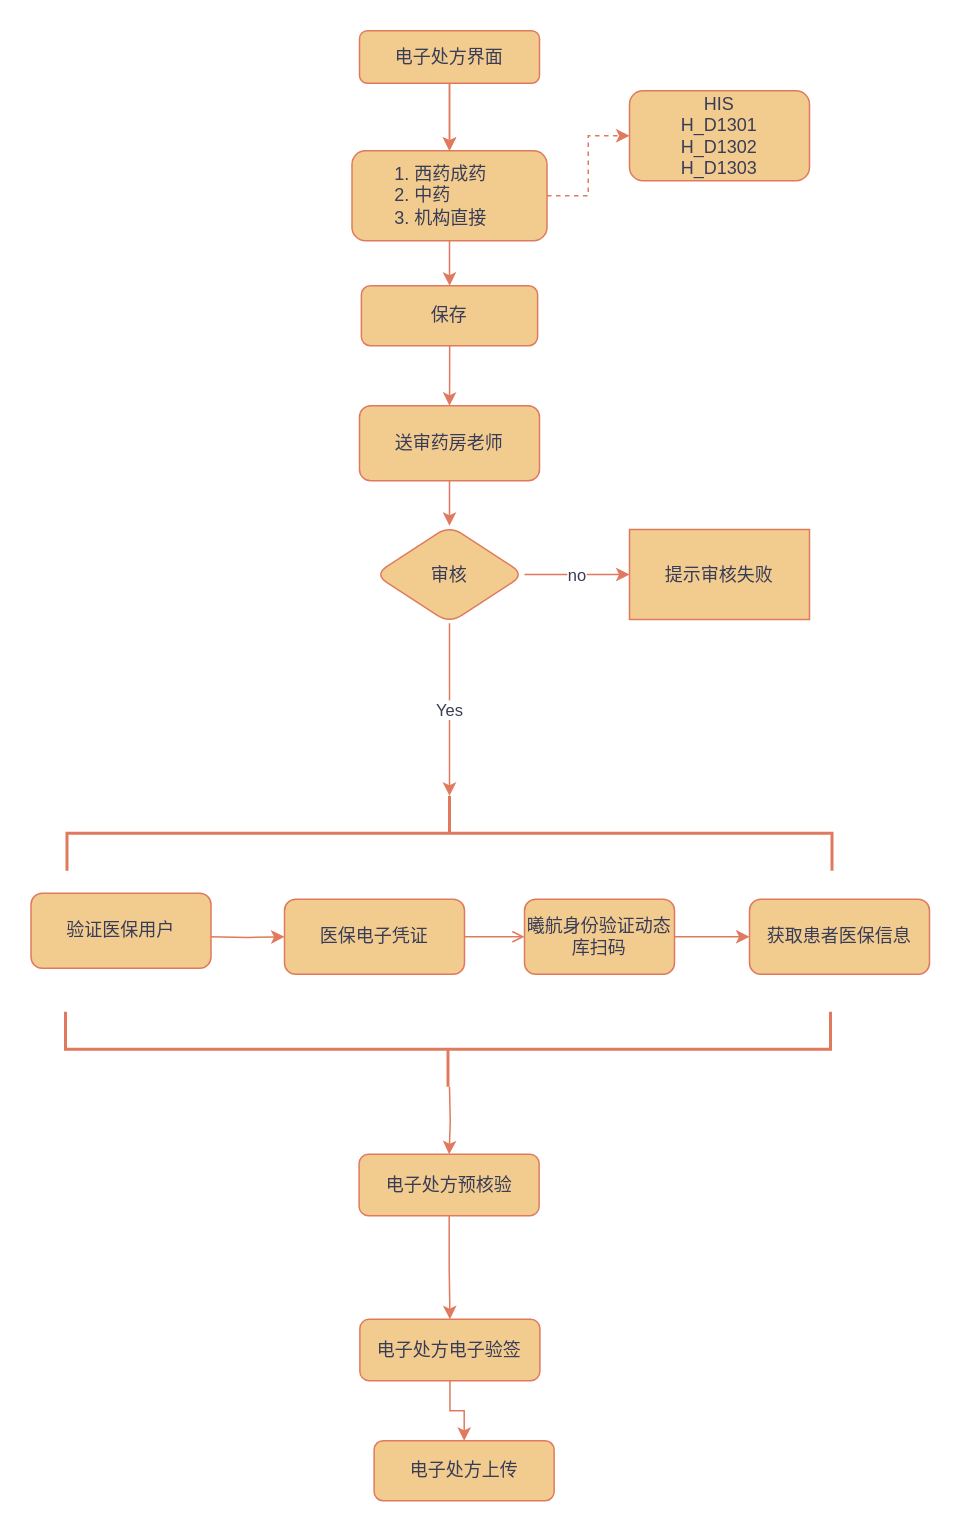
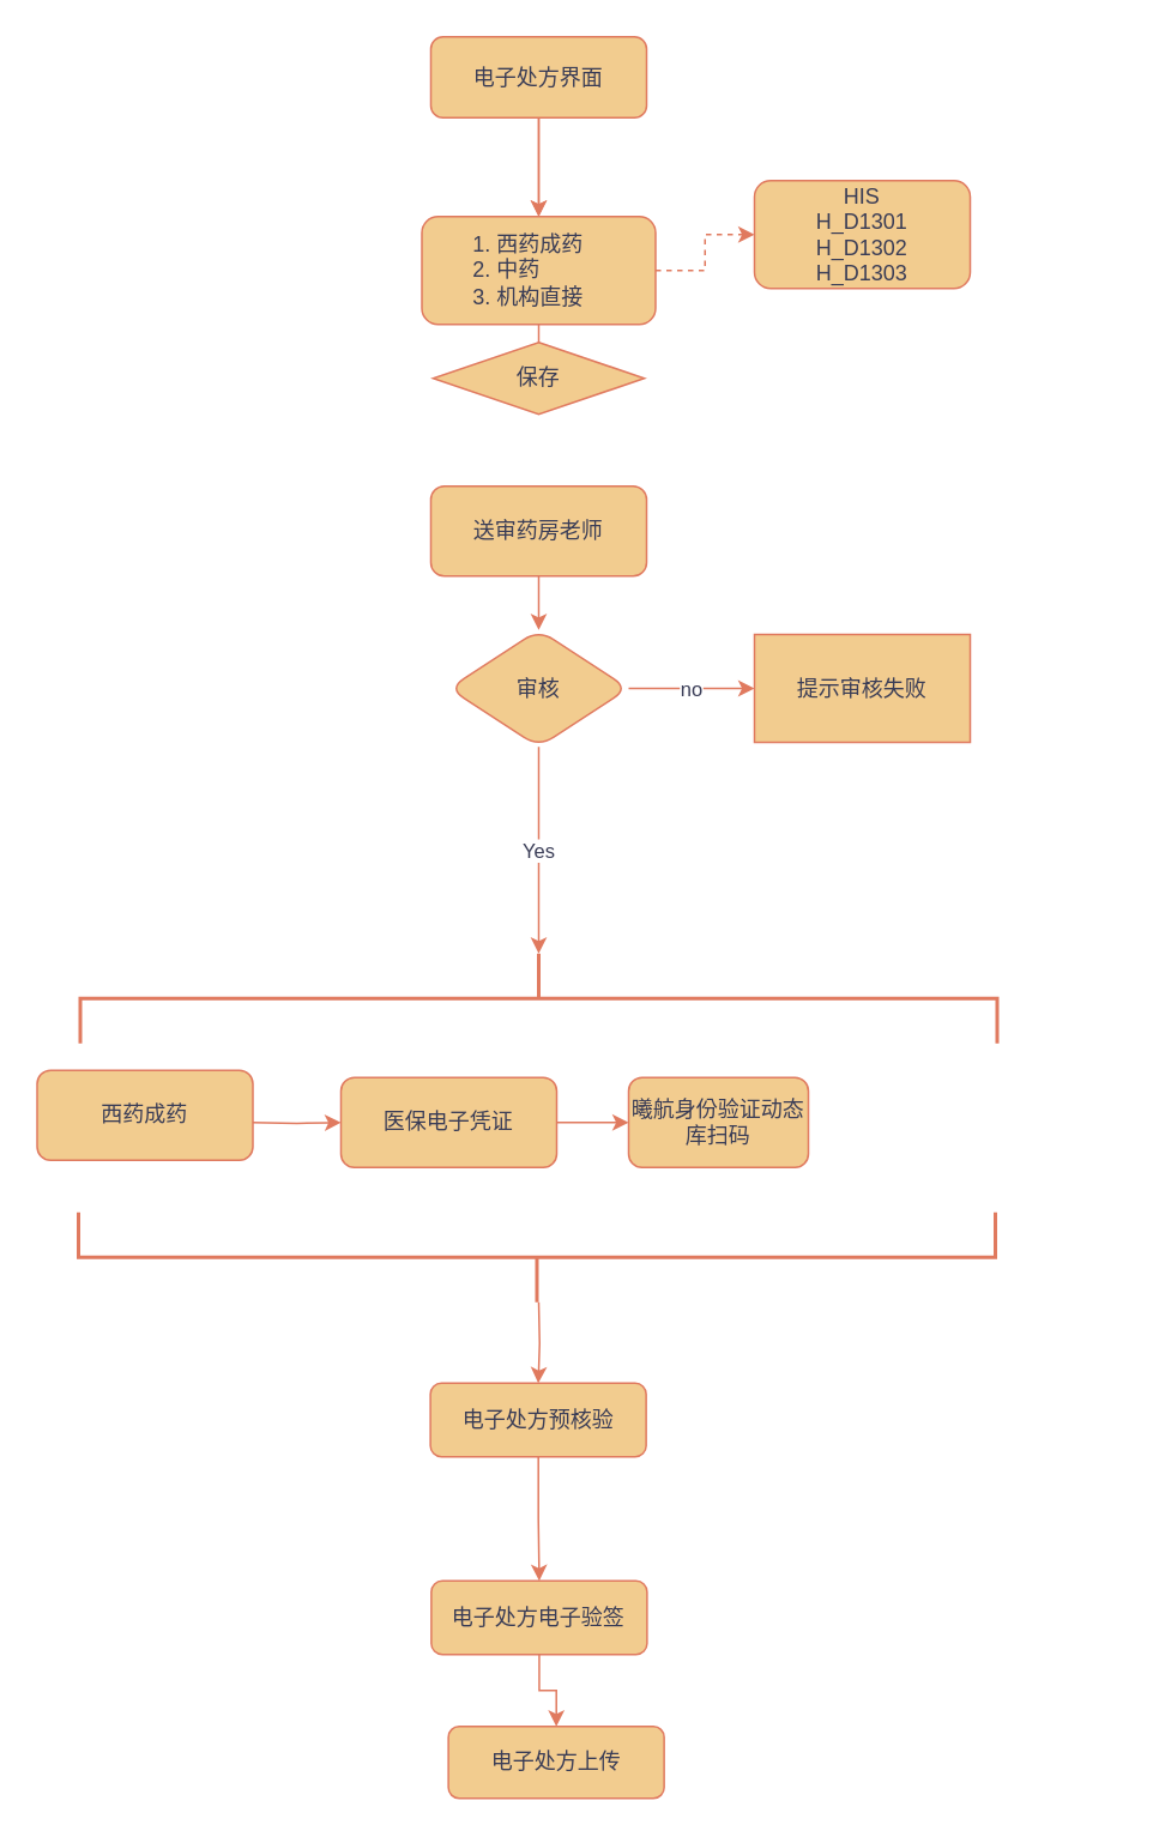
- <mxCell id="10" value="电子处方界面" style="whiteSpace=wrap;html=1;rounded=1;glass=0;strokeWidth=1;shadow=0;labelBackgroundColor=none;fillColor=#F2CC8F;strokeColor=#E07A5F;fontColor=#393C56;" vertex="1" parent="1"><mxGeometry x="239" y="20" width="120" height="35" as="geometry" /></mxCell>
+ <mxCell id="10" value="电子处方界面" style="whiteSpace=wrap;html=1;rounded=1;glass=0;strokeWidth=1;shadow=0;labelBackgroundColor=none;fillColor=#F2CC8F;strokeColor=#E07A5F;fontColor=#393C56;" vertex="1" parent="1"><mxGeometry x="239" y="20" width="120" height="45" as="geometry" /></mxCell>
- <mxCell id="18" value="HIS &lt;br&gt;H_D1301&lt;br&gt;H_D1302&lt;br&gt;H_D1303" style="whiteSpace=wrap;html=1;align=center;rounded=1;glass=0;strokeWidth=1;shadow=0;fillColor=#F2CC8F;strokeColor=#E07A5F;labelBackgroundColor=none;fontColor=#393C56;" vertex="1" parent="1"><mxGeometry x="419" y="60" width="120" height="60" as="geometry" /></mxCell>
+ <mxCell id="18" value="HIS &lt;br&gt;H_D1301&lt;br&gt;H_D1302&lt;br&gt;H_D1303" style="whiteSpace=wrap;html=1;align=center;rounded=1;glass=0;strokeWidth=1;shadow=0;fillColor=#F2CC8F;strokeColor=#E07A5F;labelBackgroundColor=none;fontColor=#393C56;" vertex="1" parent="1"><mxGeometry x="419" y="100" width="120" height="60" as="geometry" /></mxCell>
- <mxCell id="13" value="&lt;ol&gt;&lt;li&gt;西药成药&lt;/li&gt;&lt;li&gt;中药&lt;/li&gt;&lt;li style=&quot;&quot;&gt;机构直接&lt;/li&gt;&lt;/ol&gt;" style="whiteSpace=wrap;html=1;rounded=1;glass=0;strokeWidth=1;shadow=0;align=left;labelBackgroundColor=none;fillColor=#F2CC8F;strokeColor=#E07A5F;fontColor=#393C56;" vertex="1" parent="1"><mxGeometry x="234" y="100" width="130" height="60" as="geometry" /></mxCell>
+ <mxCell id="13" value="&lt;ol&gt;&lt;li&gt;西药成药&lt;/li&gt;&lt;li&gt;中药&lt;/li&gt;&lt;li style=&quot;&quot;&gt;机构直接&lt;/li&gt;&lt;/ol&gt;" style="whiteSpace=wrap;html=1;rounded=1;glass=0;strokeWidth=1;shadow=0;align=left;labelBackgroundColor=none;fillColor=#F2CC8F;strokeColor=#E07A5F;fontColor=#393C56;" vertex="1" parent="1"><mxGeometry x="234" y="120" width="130" height="60" as="geometry" /></mxCell>
- <mxCell id="15" value="保存" style="whiteSpace=wrap;html=1;align=center;rounded=1;glass=0;strokeWidth=1;shadow=0;labelBackgroundColor=none;fillColor=#F2CC8F;strokeColor=#E07A5F;fontColor=#393C56;" vertex="1" parent="1"><mxGeometry x="240.25" y="190" width="117.5" height="40" as="geometry" /></mxCell>
+ <mxCell id="15" value="保存" style="rhombus;whiteSpace=wrap;html=1;align=center;glass=0;strokeWidth=1;shadow=0;labelBackgroundColor=none;fillColor=#F2CC8F;strokeColor=#E07A5F;fontColor=#393C56;" vertex="1" parent="1"><mxGeometry x="240.25" y="190" width="117.5" height="40" as="geometry" /></mxCell>
- <mxCell id="14" value="" style="edgeStyle=orthogonalEdgeStyle;rounded=0;orthogonalLoop=1;jettySize=auto;html=1;labelBackgroundColor=none;strokeColor=#E07A5F;fontColor=default;" edge="1" parent="1" source="15" target="17"><mxGeometry relative="1" as="geometry" /></mxCell>
- <mxCell id="3" value="验证医保用户" style="rounded=1;whiteSpace=wrap;html=1;labelBackgroundColor=none;fillColor=#F2CC8F;strokeColor=#E07A5F;fontColor=#393C56;" vertex="1" parent="1"><mxGeometry x="20" y="595" width="120" height="50" as="geometry" /></mxCell>
+ <mxCell id="3" value="西药成药" style="rounded=1;whiteSpace=wrap;html=1;labelBackgroundColor=none;fillColor=#F2CC8F;strokeColor=#E07A5F;fontColor=#393C56;" vertex="1" parent="1"><mxGeometry x="20" y="595" width="120" height="50" as="geometry" /></mxCell>
- <mxCell id="4" value="" style="edgeStyle=orthogonalEdgeStyle;rounded=0;orthogonalLoop=1;jettySize=auto;html=1;labelBackgroundColor=none;strokeColor=#E07A5F;fontColor=default;endArrow=open;" edge="1" parent="1" source="27" target="6"><mxGeometry relative="1" as="geometry" /></mxCell>
+ <mxCell id="4" value="" style="edgeStyle=orthogonalEdgeStyle;rounded=0;orthogonalLoop=1;jettySize=auto;html=1;labelBackgroundColor=none;strokeColor=#E07A5F;fontColor=default;" edge="1" parent="1" source="27" target="6"><mxGeometry relative="1" as="geometry" /></mxCell>
- <mxCell id="5" value="" style="edgeStyle=orthogonalEdgeStyle;rounded=0;orthogonalLoop=1;jettySize=auto;html=1;labelBackgroundColor=none;strokeColor=#E07A5F;fontColor=default;" edge="1" parent="1" source="6" target="7"><mxGeometry relative="1" as="geometry" /></mxCell>
- <mxCell id="7" value="获取患者医保信息" style="whiteSpace=wrap;html=1;rounded=1;labelBackgroundColor=none;fillColor=#F2CC8F;strokeColor=#E07A5F;fontColor=#393C56;" vertex="1" parent="1"><mxGeometry x="499" y="599" width="120" height="50" as="geometry" /></mxCell>
